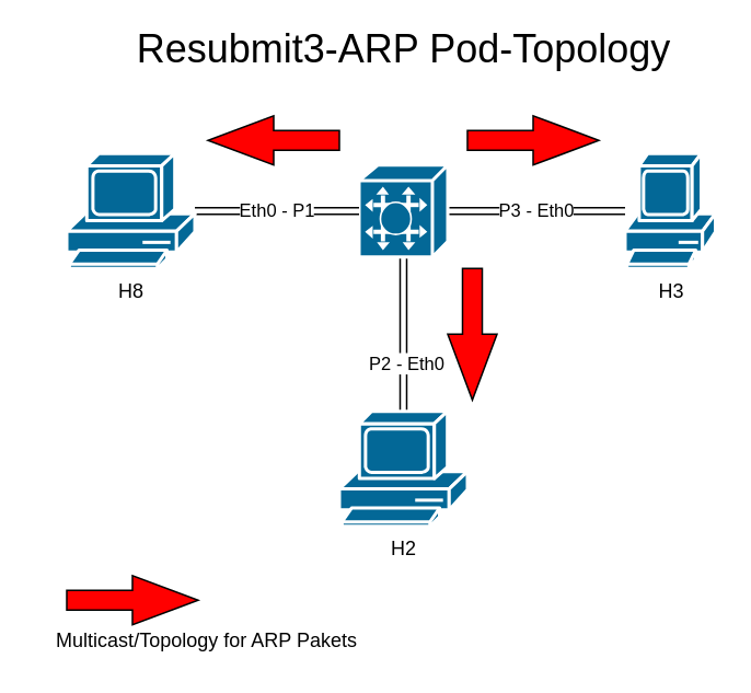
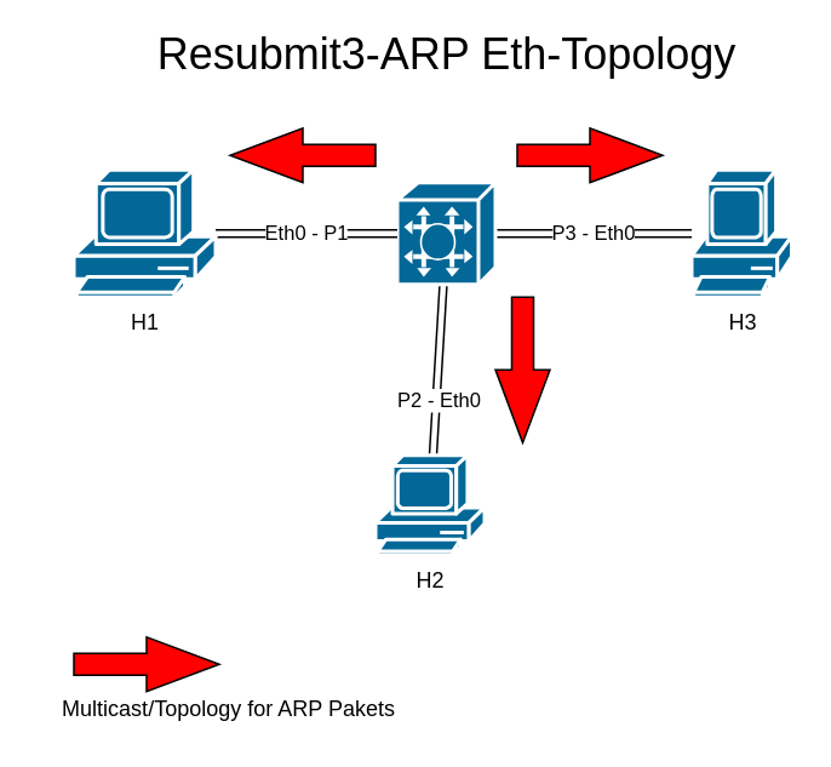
- <mxCell id="9" value="&lt;font style=&quot;font-size: 24px&quot;&gt;Resubmit3-ARP Pod-Topology&lt;/font&gt;" style="text;html=1;align=center;verticalAlign=middle;resizable=0;points=[];autosize=1;strokeColor=none;fillColor=none;" parent="1" vertex="1"><mxGeometry x="75" y="20" width="340" height="20" as="geometry" /></mxCell>
+ <mxCell id="9" value="&lt;font style=&quot;font-size: 24px&quot;&gt;Resubmit3-ARP Eth-Topology&lt;/font&gt;" style="text;html=1;align=center;verticalAlign=middle;resizable=0;points=[];autosize=1;strokeColor=none;fillColor=none;" parent="1" vertex="1"><mxGeometry x="75" y="20" width="340" height="20" as="geometry" /></mxCell>
- <mxCell id="7" value="H8" style="shape=mxgraph.cisco.computers_and_peripherals.pc;sketch=0;html=1;pointerEvents=1;dashed=0;fillColor=#036897;strokeColor=#ffffff;strokeWidth=2;verticalLabelPosition=bottom;verticalAlign=top;align=center;outlineConnect=0;" parent="1" vertex="1"><mxGeometry x="40" y="93" width="78" height="70" as="geometry" /></mxCell>
+ <mxCell id="7" value="H1" style="shape=mxgraph.cisco.computers_and_peripherals.pc;sketch=0;html=1;pointerEvents=1;dashed=0;fillColor=#036897;strokeColor=#ffffff;strokeWidth=2;verticalLabelPosition=bottom;verticalAlign=top;align=center;outlineConnect=0;" parent="1" vertex="1"><mxGeometry x="40" y="93" width="78" height="70" as="geometry" /></mxCell>
- <mxCell id="10" value="H2" style="shape=mxgraph.cisco.computers_and_peripherals.pc;sketch=0;html=1;pointerEvents=1;dashed=0;fillColor=#036897;strokeColor=#ffffff;strokeWidth=2;verticalLabelPosition=bottom;verticalAlign=top;align=center;outlineConnect=0;" vertex="1" parent="1"><mxGeometry x="206" y="250" width="78" height="70" as="geometry" /></mxCell>
+ <mxCell id="10" value="H2" style="shape=mxgraph.cisco.computers_and_peripherals.pc;sketch=0;html=1;pointerEvents=1;dashed=0;fillColor=#036897;strokeColor=#ffffff;strokeWidth=2;verticalLabelPosition=bottom;verticalAlign=top;align=center;outlineConnect=0;" vertex="1" parent="1"><mxGeometry x="206" y="250" width="60" height="55" as="geometry" /></mxCell>
